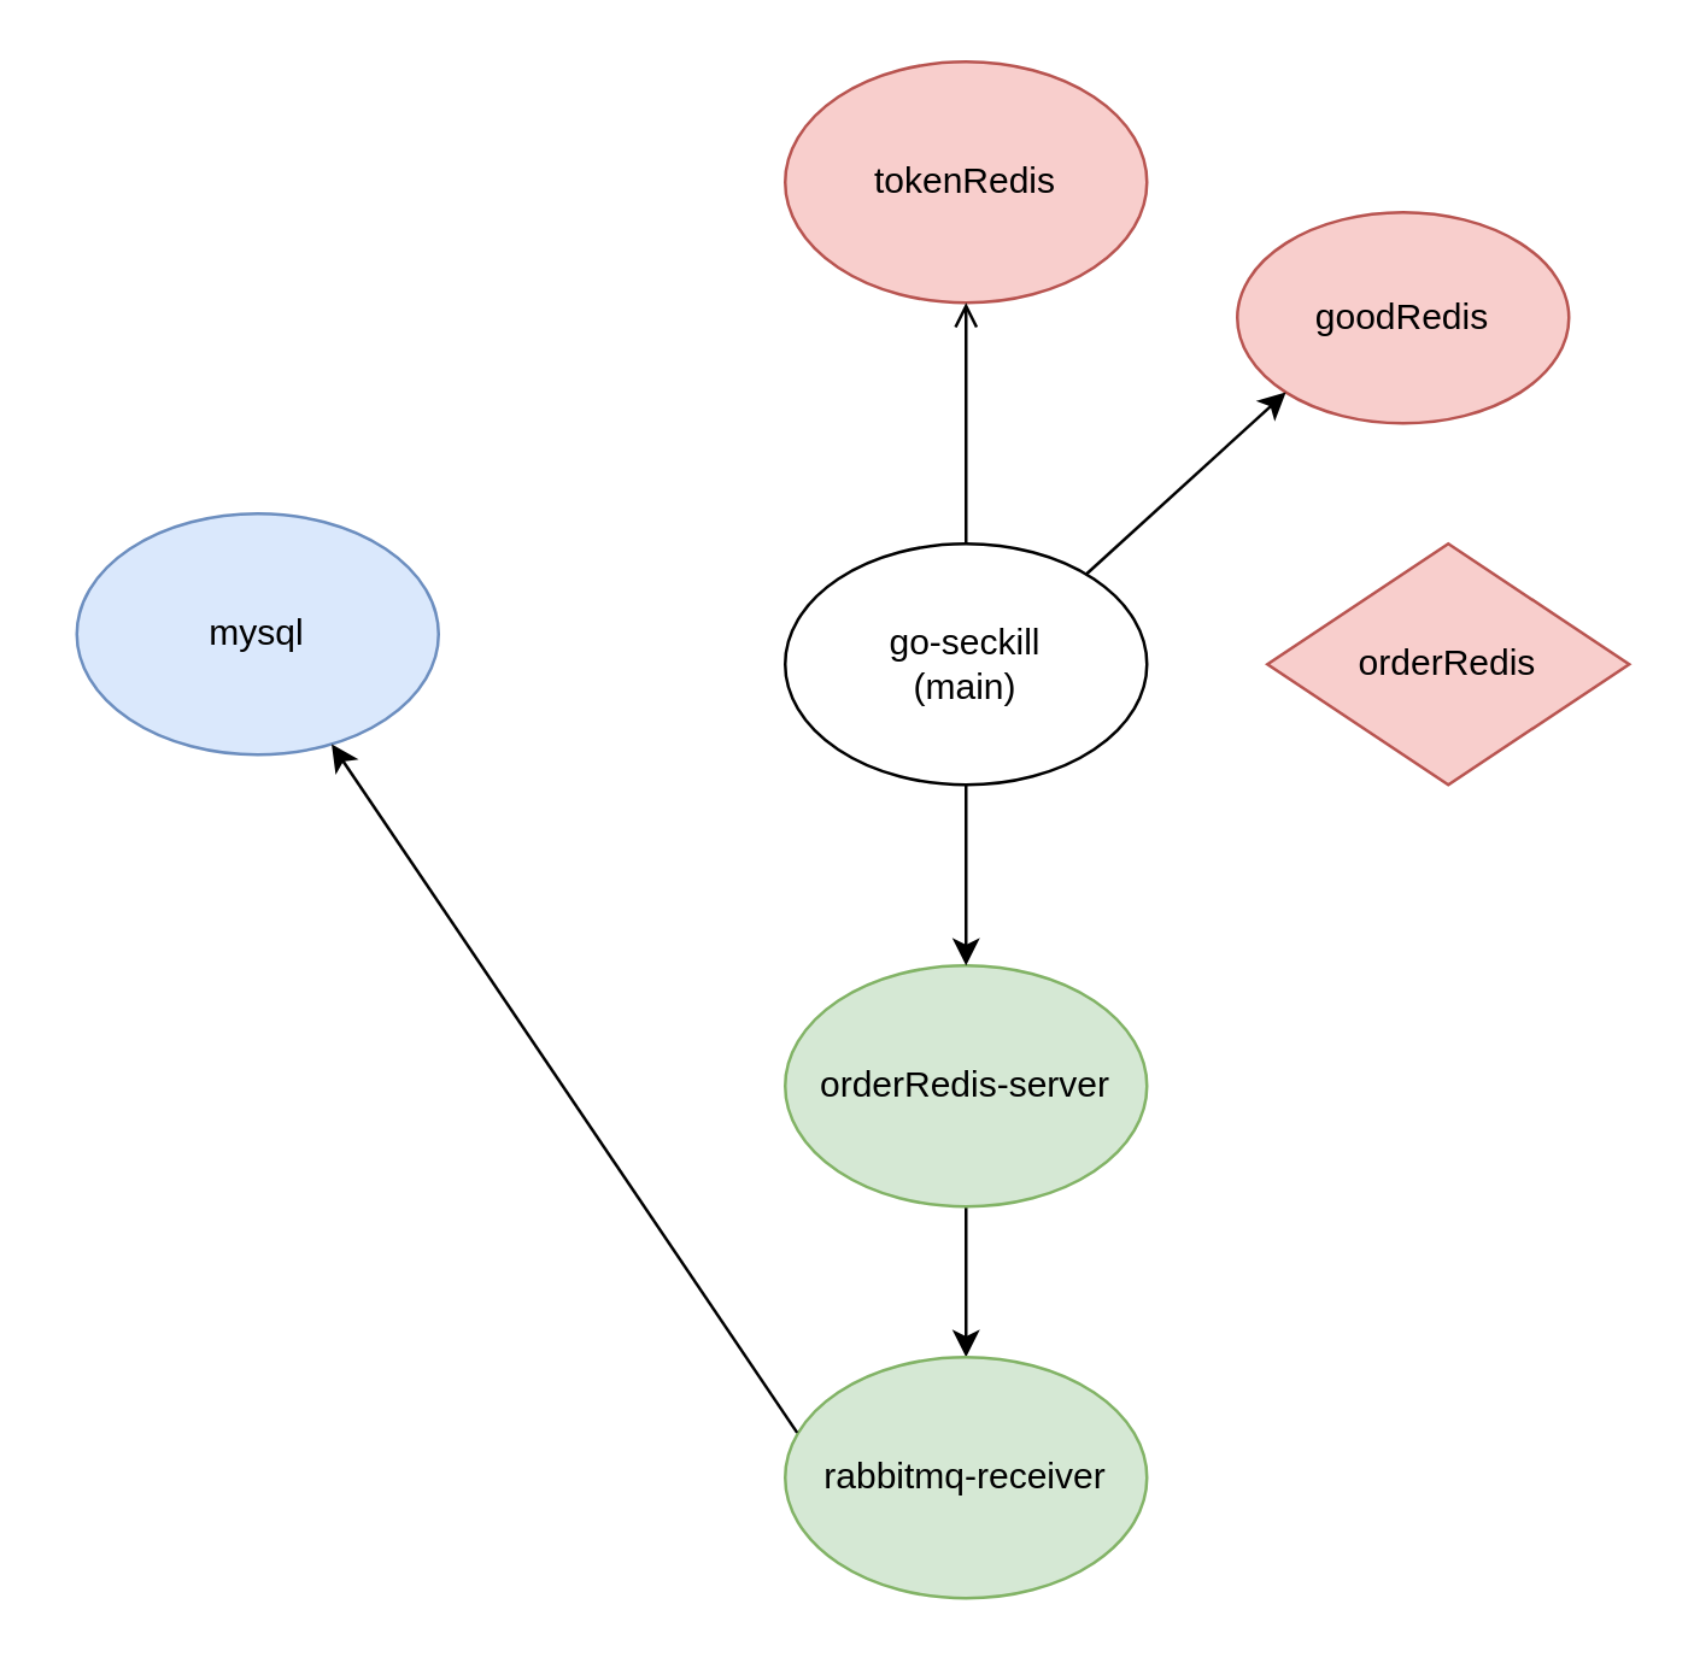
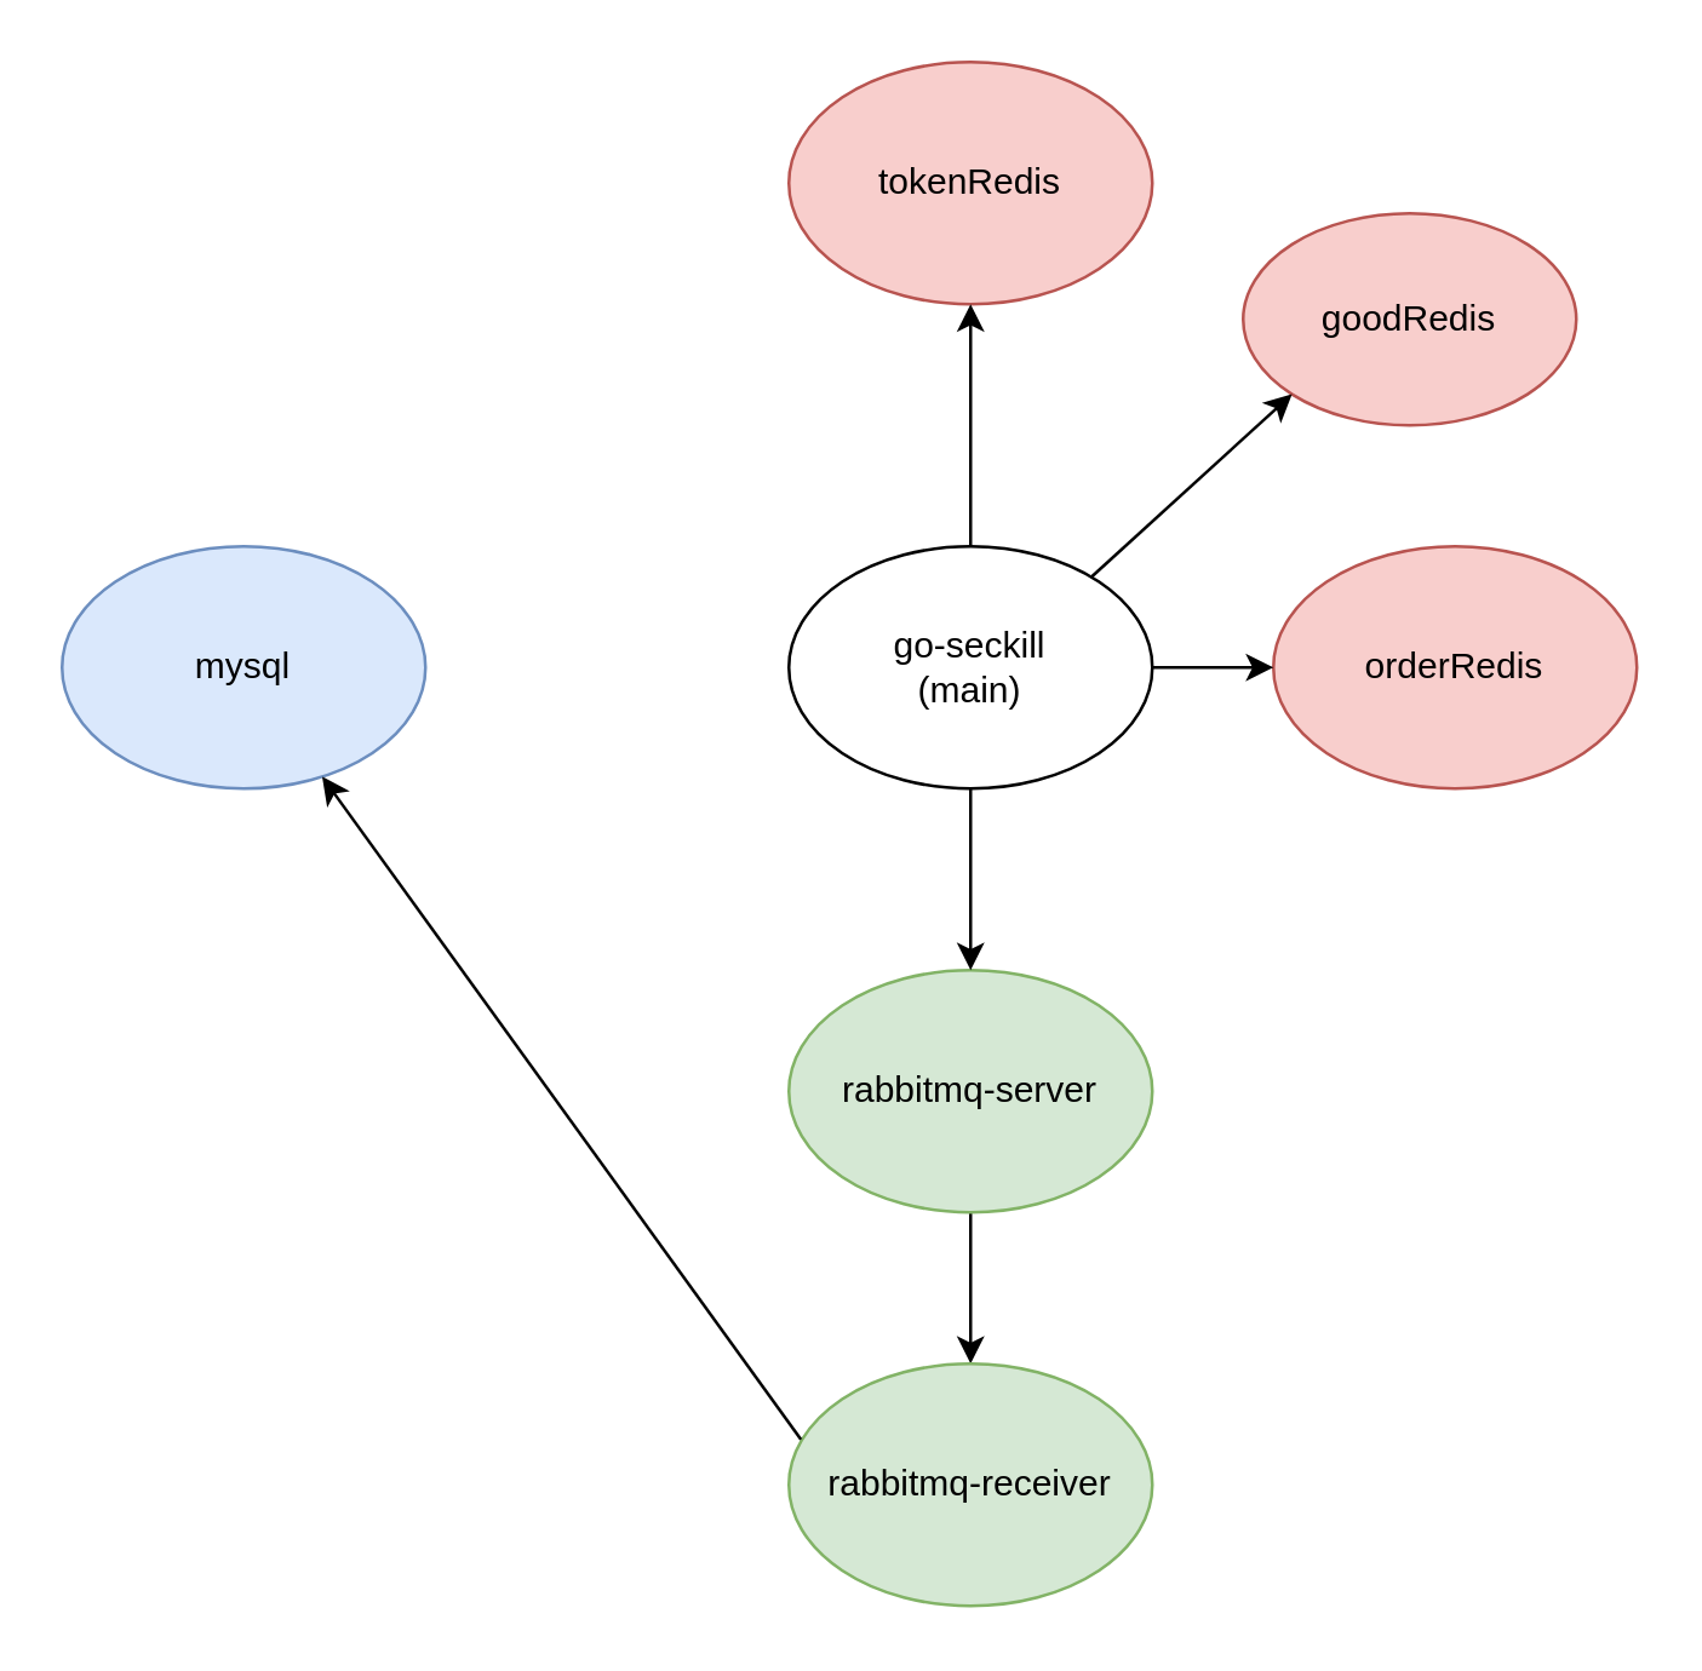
- <mxCell id="10" style="edgeStyle=orthogonalEdgeStyle;rounded=0;orthogonalLoop=1;jettySize=auto;html=1;entryX=0.5;entryY=1;entryDx=0;entryDy=0;endArrow=open;" parent="1" source="12" target="3" edge="1"><mxGeometry relative="1" as="geometry" /></mxCell>
+ <mxCell id="10" style="edgeStyle=orthogonalEdgeStyle;rounded=0;orthogonalLoop=1;jettySize=auto;html=1;entryX=0.5;entryY=1;entryDx=0;entryDy=0;" parent="1" source="12" target="3" edge="1"><mxGeometry relative="1" as="geometry" /></mxCell>
- <mxCell id="5" value="mysql" style="ellipse;whiteSpace=wrap;html=1;fillColor=#dae8fc;strokeColor=#6c8ebf;" parent="1" vertex="1"><mxGeometry x="25" y="170" width="120" height="80" as="geometry" /></mxCell>
+ <mxCell id="5" value="mysql" style="ellipse;whiteSpace=wrap;html=1;fillColor=#dae8fc;strokeColor=#6c8ebf;" parent="1" vertex="1"><mxGeometry x="20" y="180" width="120" height="80" as="geometry" /></mxCell>
+ <mxCell id="9" style="edgeStyle=orthogonalEdgeStyle;rounded=0;orthogonalLoop=1;jettySize=auto;html=1;entryX=0;entryY=0.5;entryDx=0;entryDy=0;" parent="1" source="12" target="2" edge="1"><mxGeometry relative="1" as="geometry" /></mxCell>
- <mxCell id="2" value="&lt;div&gt;orderRedis&lt;/div&gt;" style="rhombus;whiteSpace=wrap;html=1;fillColor=#f8cecc;strokeColor=#b85450;" parent="1" vertex="1"><mxGeometry x="420" y="180" width="120" height="80" as="geometry" /></mxCell>
+ <mxCell id="2" value="&lt;div&gt;orderRedis&lt;/div&gt;" style="ellipse;whiteSpace=wrap;html=1;fillColor=#f8cecc;strokeColor=#b85450;" parent="1" vertex="1"><mxGeometry x="420" y="180" width="120" height="80" as="geometry" /></mxCell>
- <mxCell id="7" value="orderRedis-server" style="ellipse;whiteSpace=wrap;html=1;fillColor=#d5e8d4;strokeColor=#82b366;" parent="1" vertex="1"><mxGeometry x="260" y="320" width="120" height="80" as="geometry" /></mxCell>
+ <mxCell id="7" value="rabbitmq-server" style="ellipse;whiteSpace=wrap;html=1;fillColor=#d5e8d4;strokeColor=#82b366;" parent="1" vertex="1"><mxGeometry x="260" y="320" width="120" height="80" as="geometry" /></mxCell>
